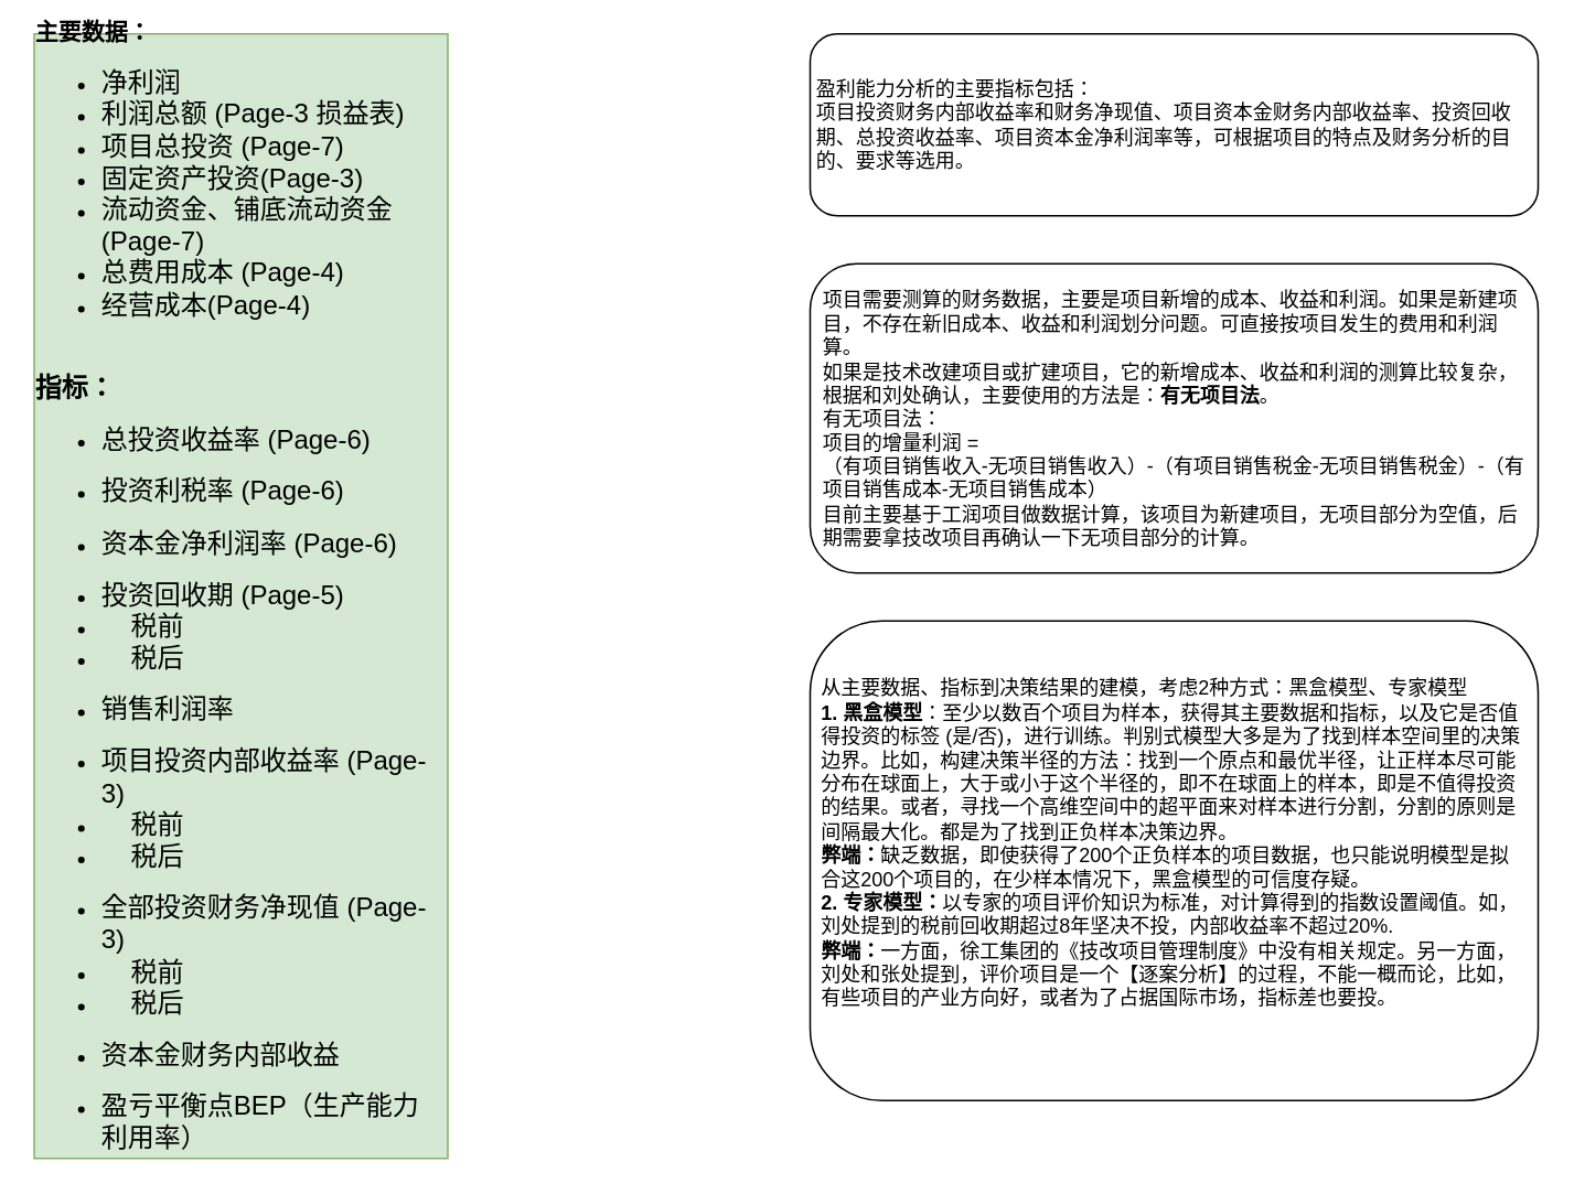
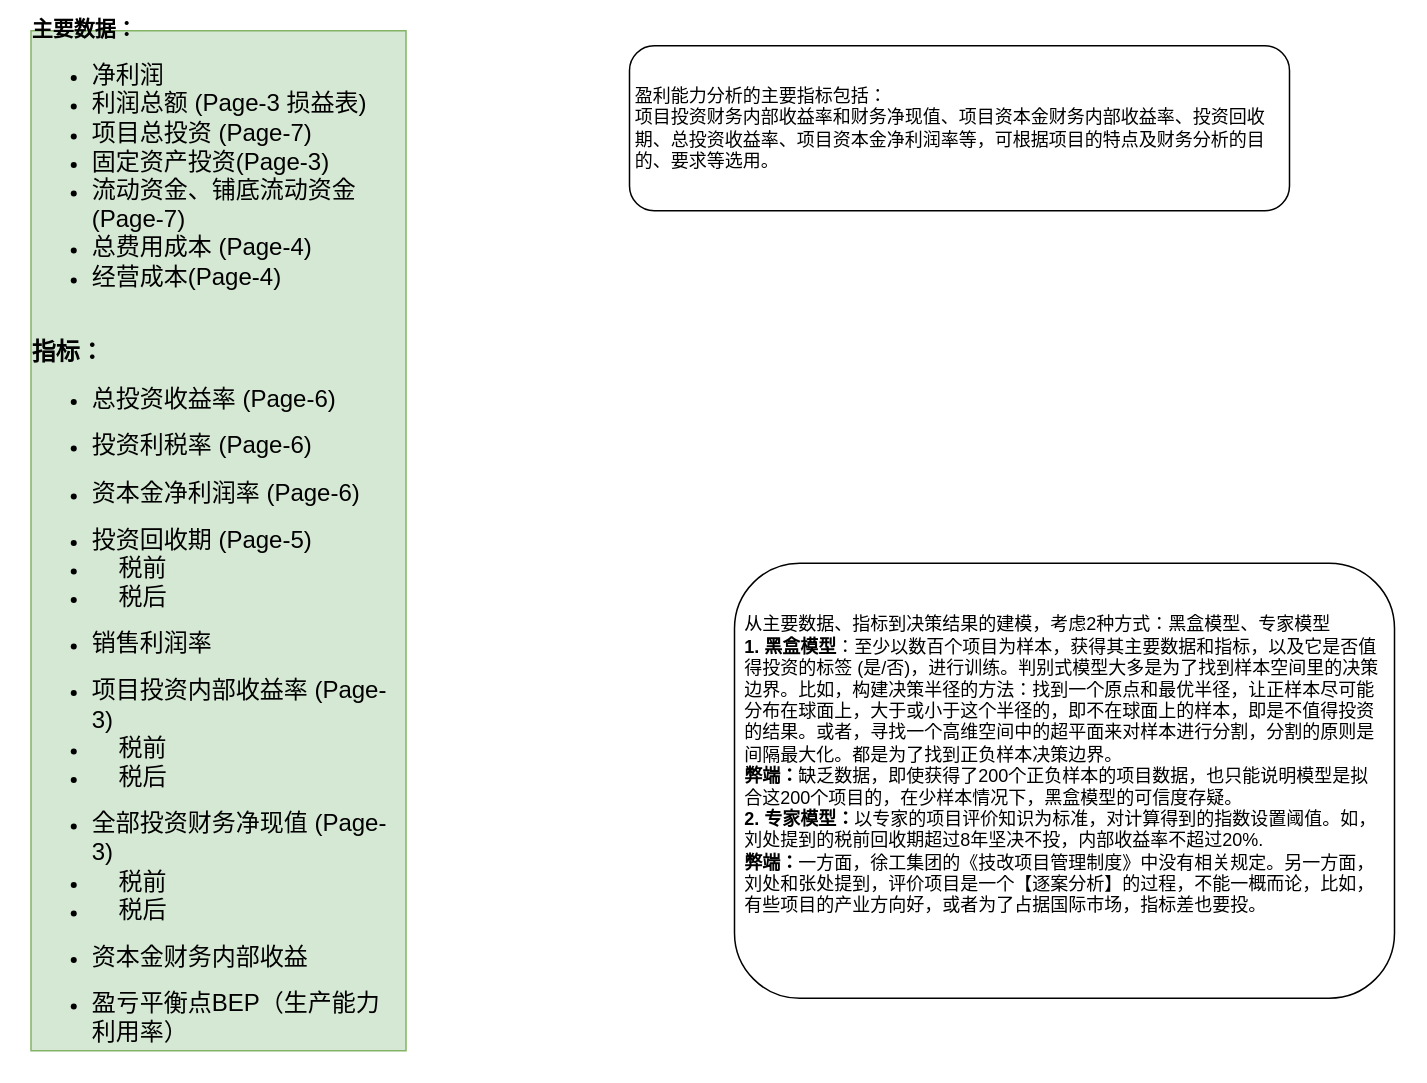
- <mxCell id="3" value="盈利能力分析的主要指标包括：&#10;项目投资财务内部收益率和财务净现值、项目资本金财务内部收益率、投资回收期、总投资收益率、项目资本金净利润率等，可根据项目的特点及财务分析的目的、要求等选用。" style="rounded=1;align=left;whiteSpace=wrap;spacingLeft=4;spacingRight=4;spacingTop=0;spacing=0;" vertex="1" parent="1"><mxGeometry x="489" y="20" width="440" height="110" as="geometry" /></mxCell>
+ <mxCell id="3" value="盈利能力分析的主要指标包括：&#10;项目投资财务内部收益率和财务净现值、项目资本金财务内部收益率、投资回收期、总投资收益率、项目资本金净利润率等，可根据项目的特点及财务分析的目的、要求等选用。" style="rounded=1;align=left;whiteSpace=wrap;spacingLeft=4;spacingRight=4;spacingTop=0;spacing=0;" vertex="1" parent="1"><mxGeometry x="419" y="30" width="440" height="110" as="geometry" /></mxCell>
- <mxCell id="4" value="&lt;div style=&quot;&quot;&gt;&lt;span style=&quot;background-color: initial;&quot;&gt;项目需要测算的财务数据，主要是项目新增的成本、收益和利润。如果是新建项目，不存在新旧成本、收益和利润划分问题。可直接按项目发生的费用和利润算。&lt;/span&gt;&lt;/div&gt;&lt;div style=&quot;&quot;&gt;&lt;span style=&quot;background-color: initial;&quot;&gt;如果是技术改建项目或扩建项目，它的新增成本、收益和利润的测算比较复杂，根据和刘处确认，主要使用的方法是：&lt;b&gt;有无项目法&lt;/b&gt;。&lt;/span&gt;&lt;/div&gt;&lt;div style=&quot;&quot;&gt;&lt;span style=&quot;background-color: initial;&quot;&gt;有无项目法：&lt;/span&gt;&lt;/div&gt;项目的增量利润 =&amp;nbsp;&lt;div style=&quot;&quot;&gt;&lt;span style=&quot;background-color: initial;&quot;&gt;（有项目销售收入-无项目销售收入）-（有项目销售税金-无项目销售税金）-（有项目销售成本-无项目销售成本）&lt;/span&gt;&lt;/div&gt;&lt;div style=&quot;&quot;&gt;&lt;span style=&quot;background-color: initial;&quot;&gt;目前主要基于工润项目做数据计算，该项目为新建项目，无项目部分为空值，后期需要拿技改项目再确认一下无项目部分的计算。&lt;/span&gt;&lt;/div&gt;" style="rounded=1;whiteSpace=wrap;html=1;fontFamily=Helvetica;fontSize=12;fontColor=default;fillColor=default;gradientColor=none;align=left;spacingLeft=6;spacingRight=6;" vertex="1" parent="1"><mxGeometry x="489" y="159" width="440" height="187" as="geometry" /></mxCell>
